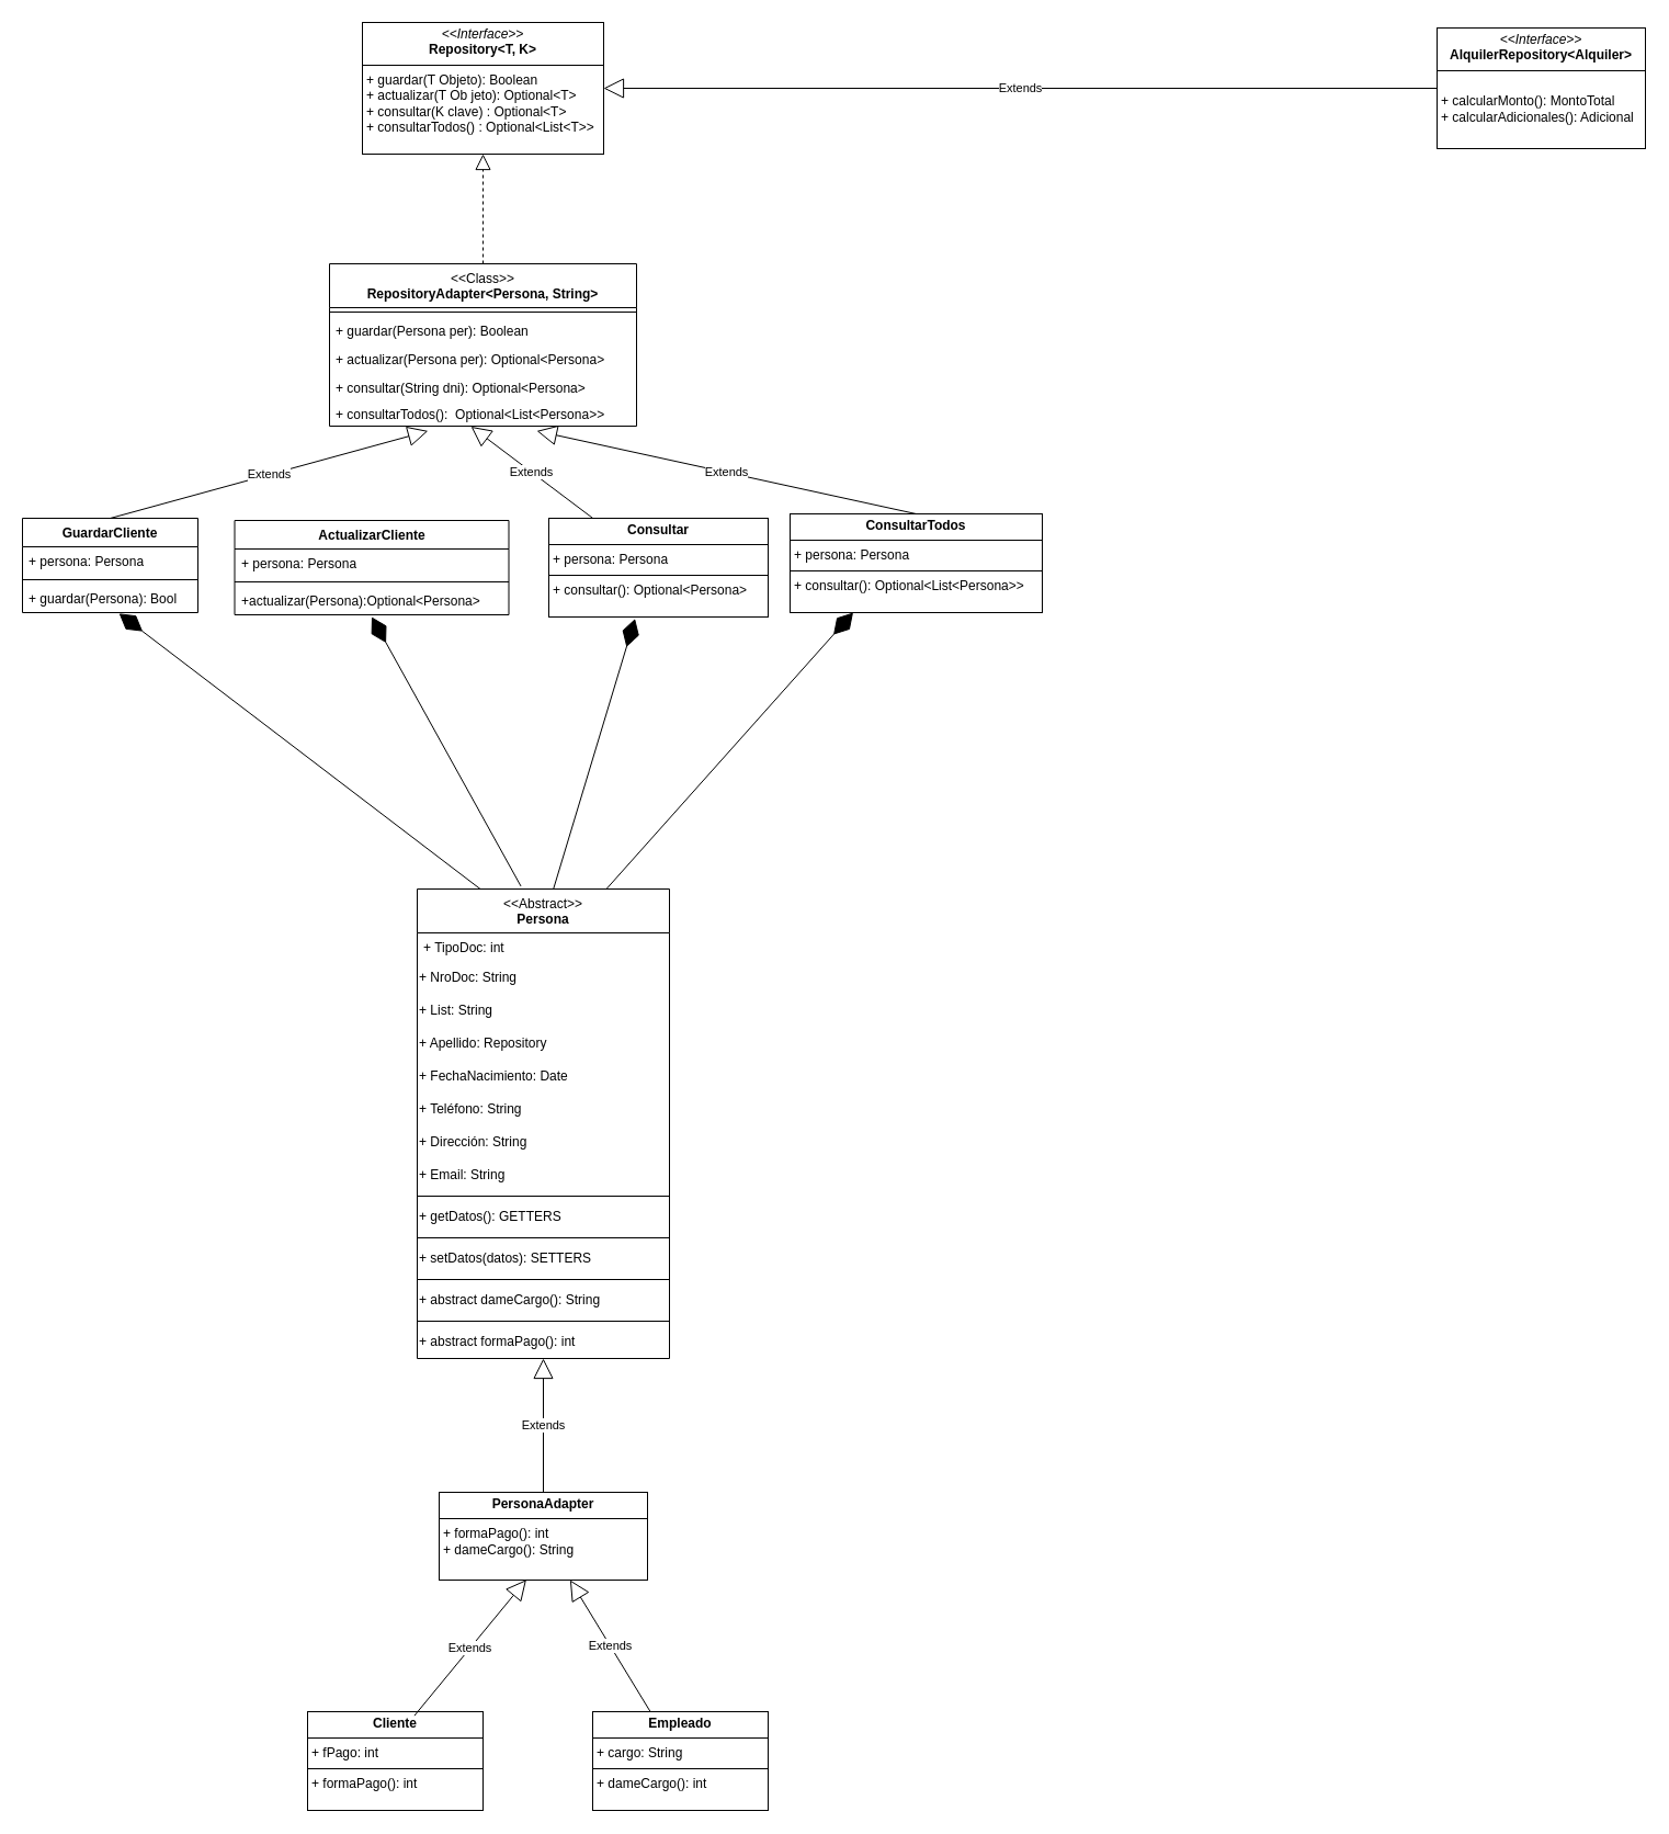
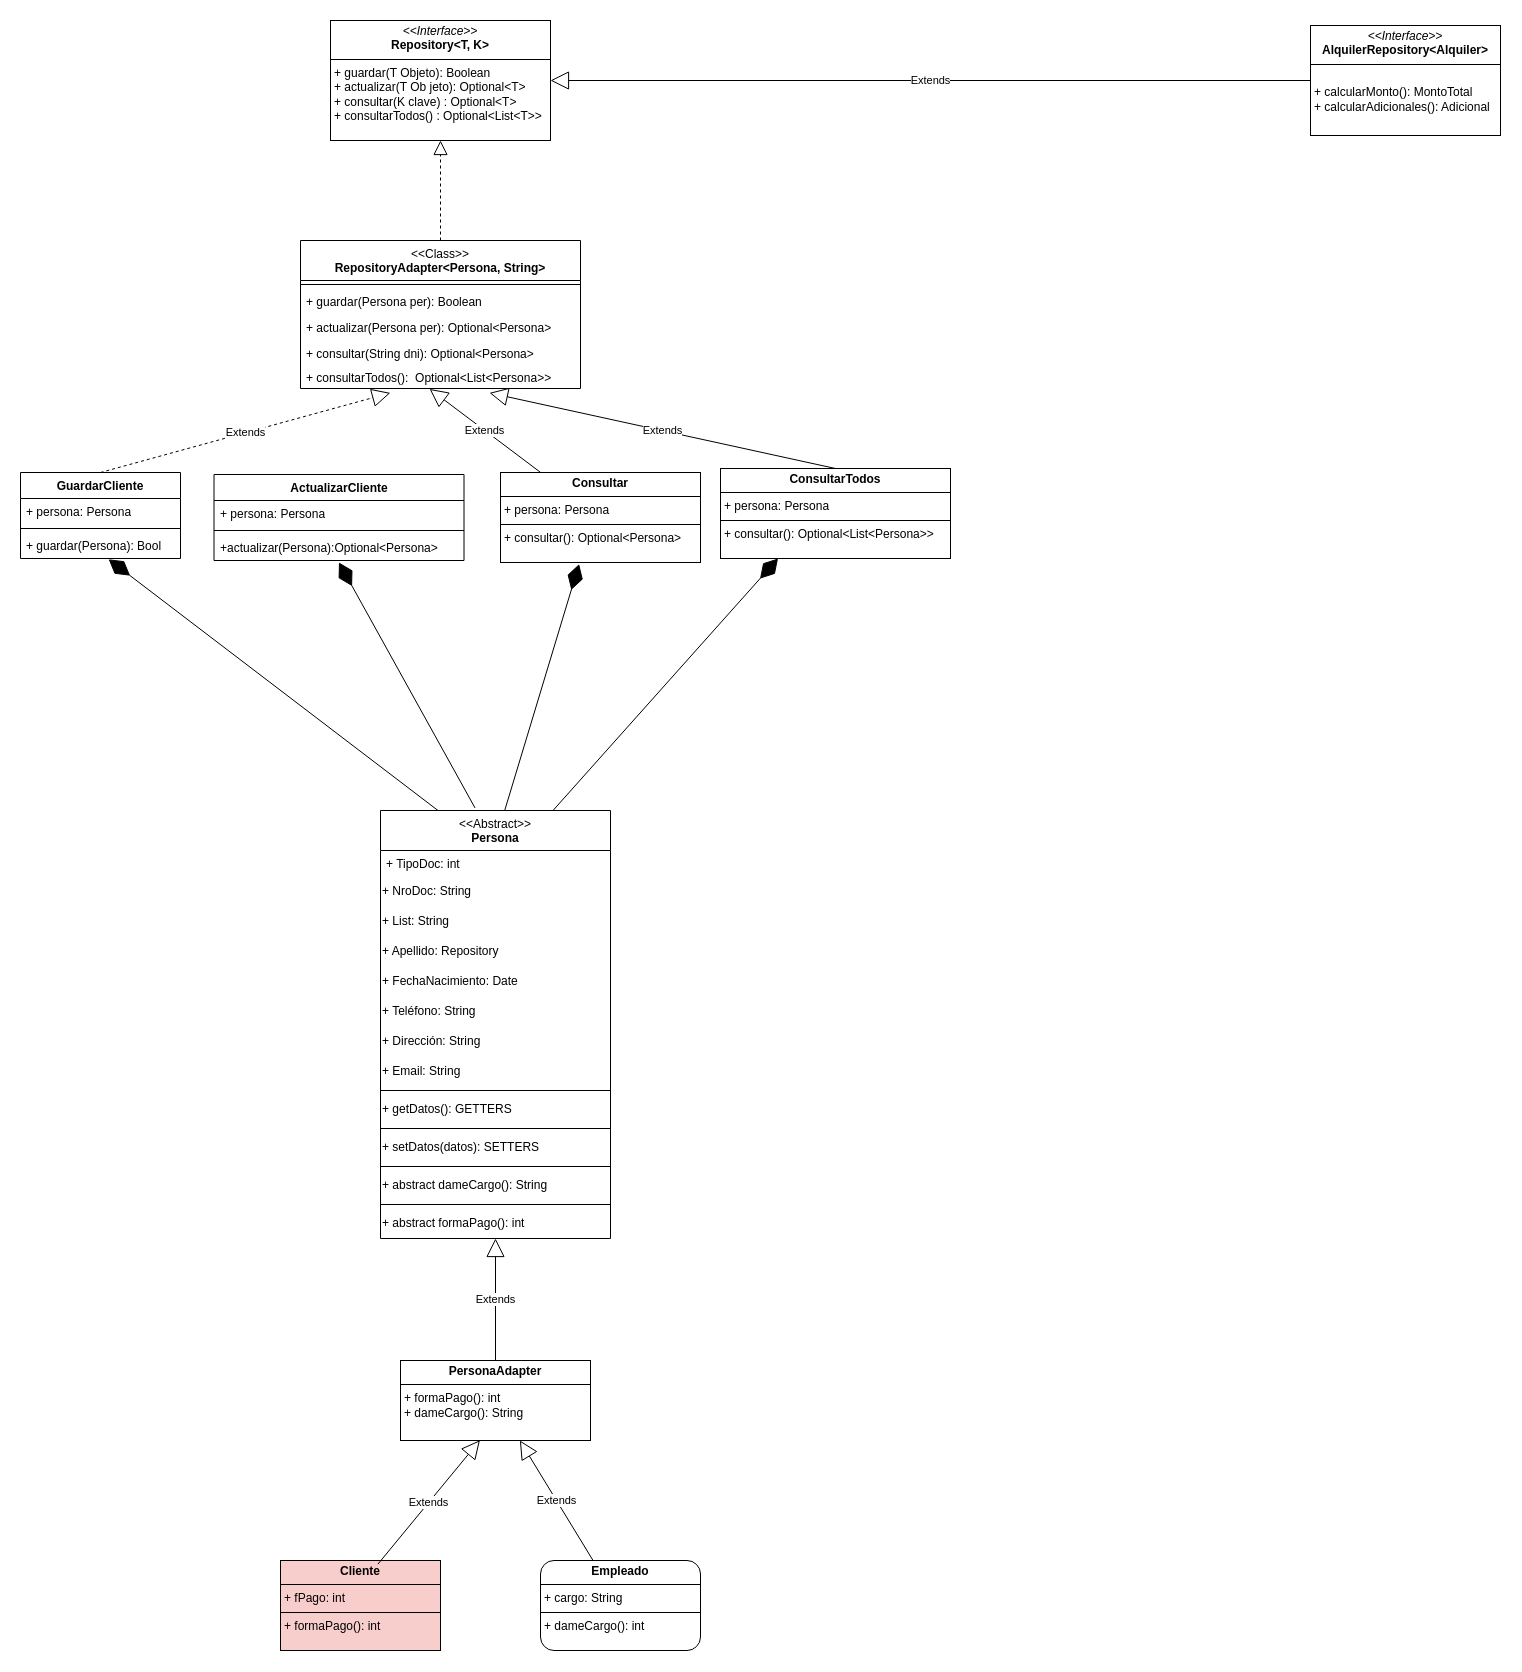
- <mxCell id="16" value="Extends" style="endArrow=block;endSize=16;endFill=0;html=1;rounded=0;exitX=0.5;exitY=0;exitDx=0;exitDy=0;entryX=0.321;entryY=1.183;entryDx=0;entryDy=0;entryPerimeter=0;" edge="1" parent="1" source="12" target="10"><mxGeometry width="160" relative="1" as="geometry"><mxPoint x="380" y="260" as="sourcePoint" /><mxPoint x="540" y="260" as="targetPoint" /></mxGeometry></mxCell>
+ <mxCell id="16" value="Extends" style="endArrow=block;endSize=16;endFill=0;html=1;rounded=0;exitX=0.5;exitY=0;exitDx=0;exitDy=0;entryX=0.321;entryY=1.183;entryDx=0;entryDy=0;entryPerimeter=0;dashed=1;" edge="1" parent="1" source="12" target="10"><mxGeometry width="160" relative="1" as="geometry"><mxPoint x="380" y="260" as="sourcePoint" /><mxPoint x="540" y="260" as="targetPoint" /></mxGeometry></mxCell>
- <mxCell id="44" value="&lt;p style=&quot;margin:0px;margin-top:4px;text-align:center;&quot;&gt;&lt;b&gt;Cliente&lt;/b&gt;&lt;/p&gt;&lt;hr size=&quot;1&quot; style=&quot;border-style:solid;&quot;&gt;&lt;p style=&quot;margin:0px;margin-left:4px;&quot;&gt;+ fPago: int&lt;/p&gt;&lt;hr size=&quot;1&quot; style=&quot;border-style:solid;&quot;&gt;&lt;p style=&quot;margin:0px;margin-left:4px;&quot;&gt;+ formaPago(): int&lt;/p&gt;" style="verticalAlign=top;align=left;overflow=fill;html=1;whiteSpace=wrap;" vertex="1" parent="1"><mxGeometry x="280" y="1560" width="160" height="90" as="geometry" /></mxCell>
+ <mxCell id="44" value="&lt;p style=&quot;margin:0px;margin-top:4px;text-align:center;&quot;&gt;&lt;b&gt;Cliente&lt;/b&gt;&lt;/p&gt;&lt;hr size=&quot;1&quot; style=&quot;border-style:solid;&quot;&gt;&lt;p style=&quot;margin:0px;margin-left:4px;&quot;&gt;+ fPago: int&lt;/p&gt;&lt;hr size=&quot;1&quot; style=&quot;border-style:solid;&quot;&gt;&lt;p style=&quot;margin:0px;margin-left:4px;&quot;&gt;+ formaPago(): int&lt;/p&gt;" style="verticalAlign=top;align=left;overflow=fill;html=1;whiteSpace=wrap;fillColor=#f8cecc;" vertex="1" parent="1"><mxGeometry x="280" y="1560" width="160" height="90" as="geometry" /></mxCell>
- <mxCell id="46" value="&lt;p style=&quot;margin:0px;margin-top:4px;text-align:center;&quot;&gt;&lt;b&gt;Empleado&lt;/b&gt;&lt;/p&gt;&lt;hr size=&quot;1&quot; style=&quot;border-style:solid;&quot;&gt;&lt;p style=&quot;margin:0px;margin-left:4px;&quot;&gt;+ cargo: String&lt;/p&gt;&lt;hr size=&quot;1&quot; style=&quot;border-style:solid;&quot;&gt;&lt;p style=&quot;margin:0px;margin-left:4px;&quot;&gt;+&amp;nbsp;&lt;span style=&quot;text-wrap-mode: nowrap;&quot;&gt;dameCargo&lt;/span&gt;(): int&lt;/p&gt;" style="verticalAlign=top;align=left;overflow=fill;html=1;whiteSpace=wrap;" vertex="1" parent="1"><mxGeometry x="540" y="1560" width="160" height="90" as="geometry" /></mxCell>
+ <mxCell id="46" value="&lt;p style=&quot;margin:0px;margin-top:4px;text-align:center;&quot;&gt;&lt;b&gt;Empleado&lt;/b&gt;&lt;/p&gt;&lt;hr size=&quot;1&quot; style=&quot;border-style:solid;&quot;&gt;&lt;p style=&quot;margin:0px;margin-left:4px;&quot;&gt;+ cargo: String&lt;/p&gt;&lt;hr size=&quot;1&quot; style=&quot;border-style:solid;&quot;&gt;&lt;p style=&quot;margin:0px;margin-left:4px;&quot;&gt;+&amp;nbsp;&lt;span style=&quot;text-wrap-mode: nowrap;&quot;&gt;dameCargo&lt;/span&gt;(): int&lt;/p&gt;" style="verticalAlign=top;align=left;overflow=fill;html=1;whiteSpace=wrap;rounded=1;" vertex="1" parent="1"><mxGeometry x="540" y="1560" width="160" height="90" as="geometry" /></mxCell>
